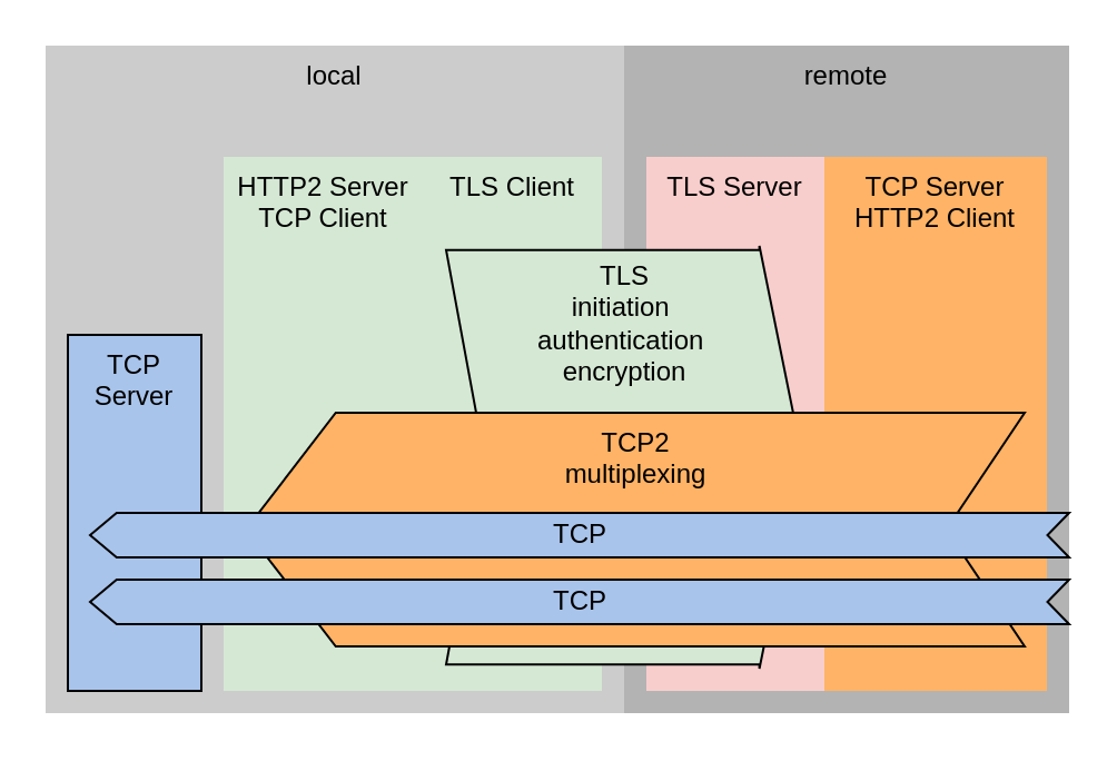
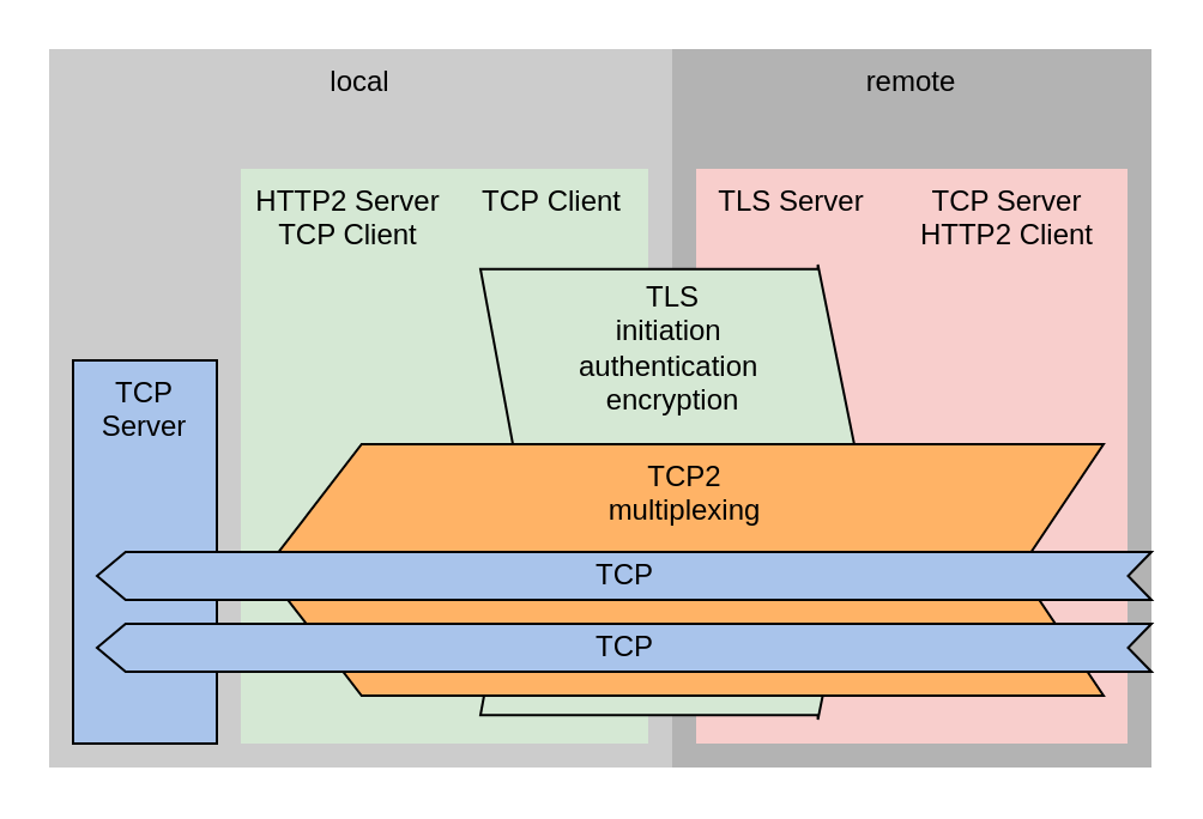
- <mxCell id="7" value="&lt;div&gt;&lt;span style=&quot;text-wrap: nowrap;&quot;&gt;TLS&lt;/span&gt;&lt;span style=&quot;text-wrap: nowrap; background-color: initial;&quot;&gt;&amp;nbsp;Client&lt;/span&gt;&lt;/div&gt;" style="html=1;whiteSpace=wrap;verticalAlign=top;fillColor=#D5E8D4;strokeColor=none;" parent="1" vertex="1"><mxGeometry x="190" y="70" width="80" height="240" as="geometry" /></mxCell>
+ <mxCell id="7" value="&lt;div&gt;&lt;span style=&quot;text-wrap: nowrap;&quot;&gt;TCP&lt;/span&gt;&lt;span style=&quot;text-wrap: nowrap; background-color: initial;&quot;&gt;&amp;nbsp;Client&lt;/span&gt;&lt;/div&gt;" style="html=1;whiteSpace=wrap;verticalAlign=top;fillColor=#D5E8D4;strokeColor=none;" parent="1" vertex="1"><mxGeometry x="190" y="70" width="80" height="240" as="geometry" /></mxCell>
- <mxCell id="3" value="&lt;span style=&quot;text-wrap: nowrap;&quot;&gt;TCP Server&lt;/span&gt;&lt;div&gt;&lt;span style=&quot;text-wrap: nowrap;&quot;&gt;HTTP2 Client&lt;/span&gt;&lt;/div&gt;" style="html=1;whiteSpace=wrap;verticalAlign=top;fillColor=#FFB366;strokeColor=none;" parent="1" vertex="1"><mxGeometry x="370" y="70" width="100" height="240" as="geometry" /></mxCell>
+ <mxCell id="3" value="&lt;span style=&quot;text-wrap: nowrap;&quot;&gt;TCP Server&lt;/span&gt;&lt;div&gt;&lt;span style=&quot;text-wrap: nowrap;&quot;&gt;HTTP2 Client&lt;/span&gt;&lt;/div&gt;" style="html=1;whiteSpace=wrap;verticalAlign=top;fillColor=#f8cecc;strokeColor=none;" parent="1" vertex="1"><mxGeometry x="370" y="70" width="100" height="240" as="geometry" /></mxCell>
